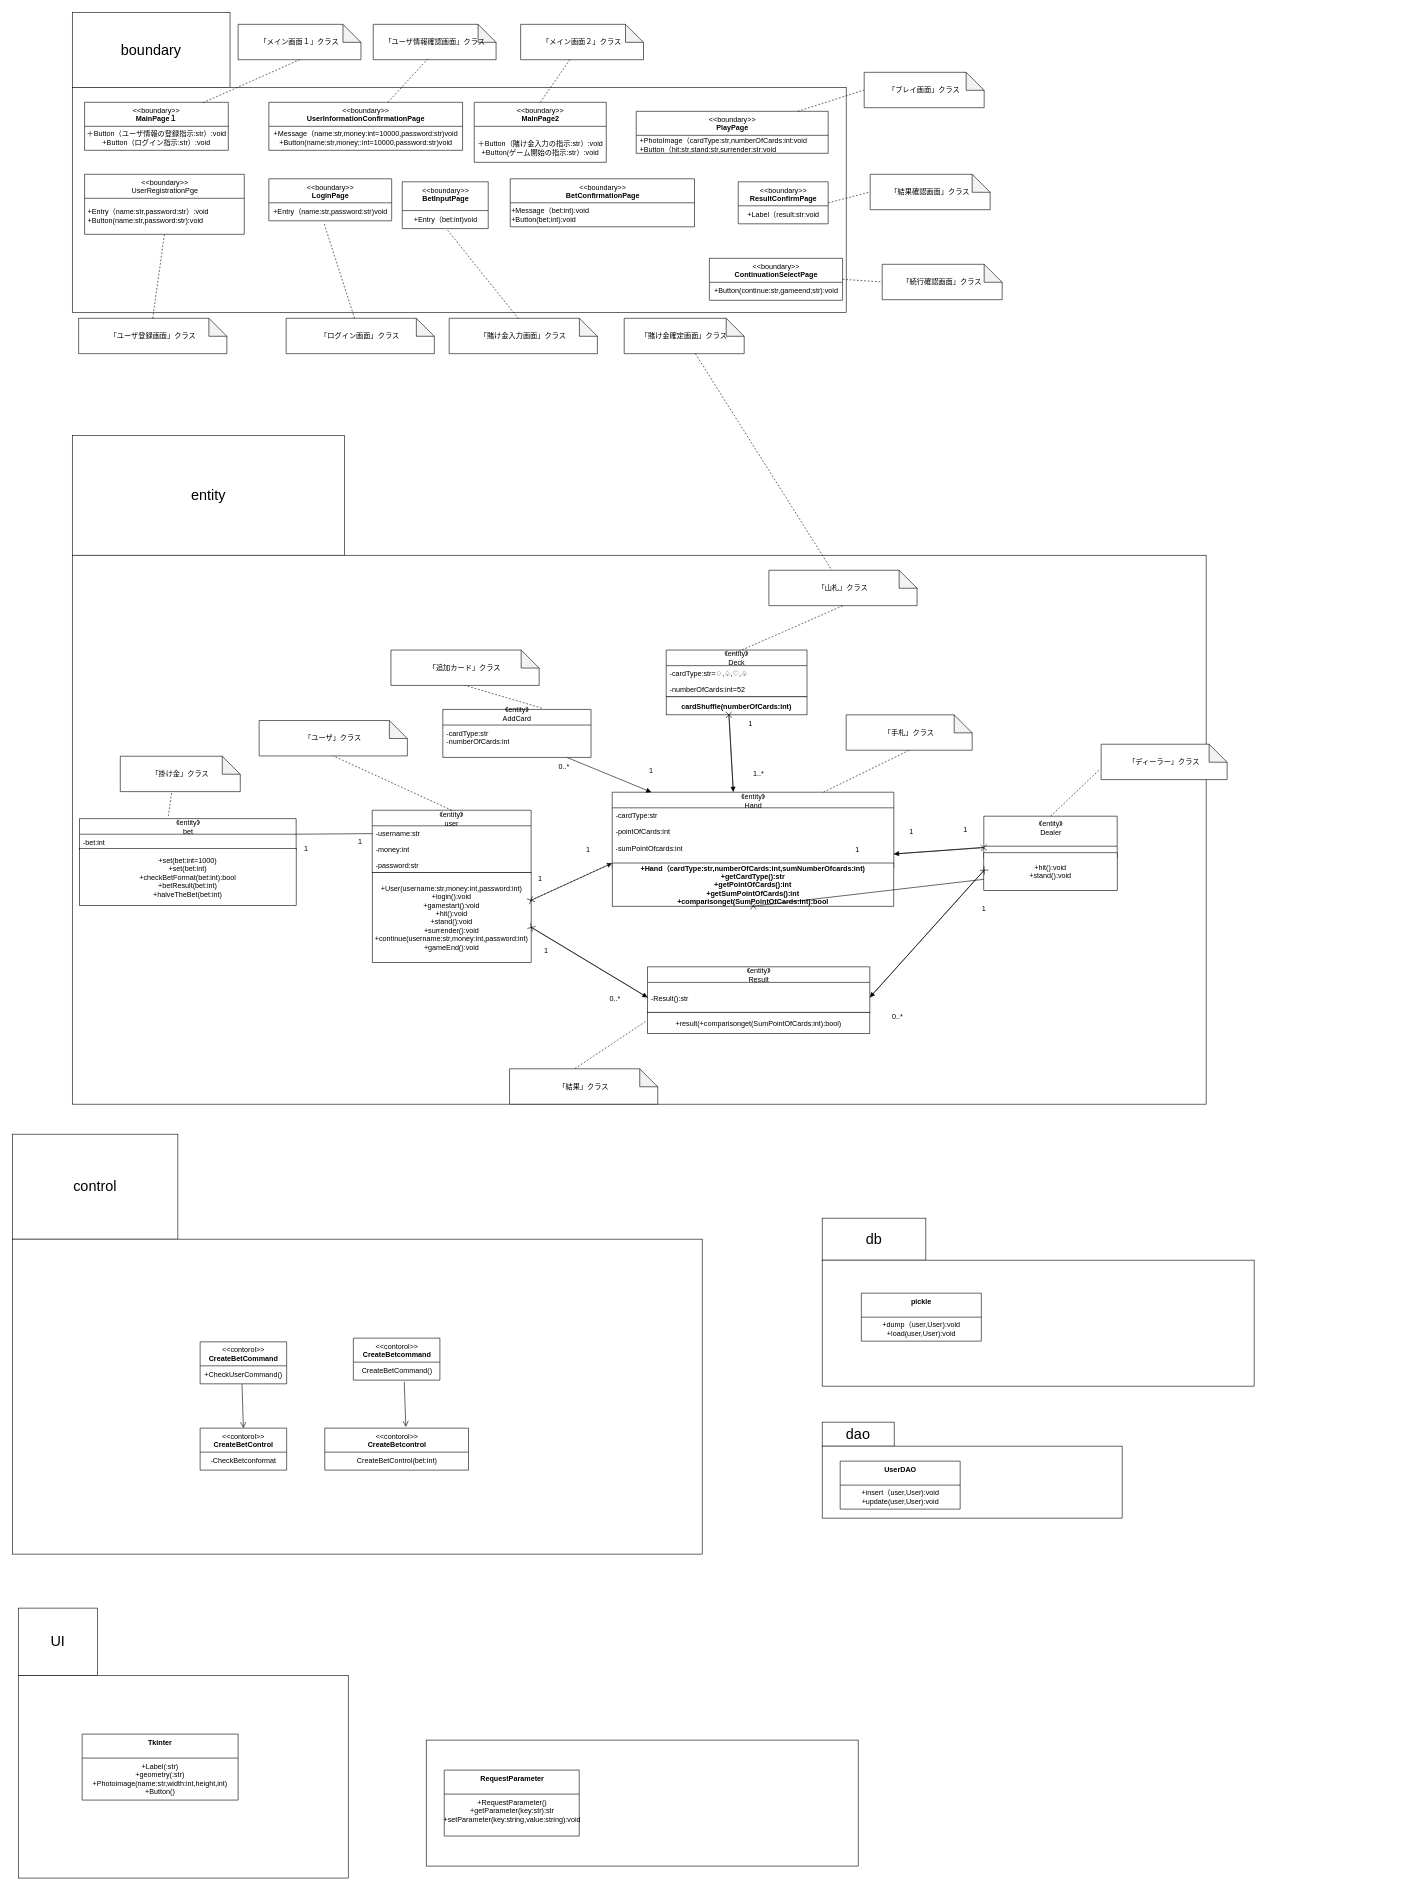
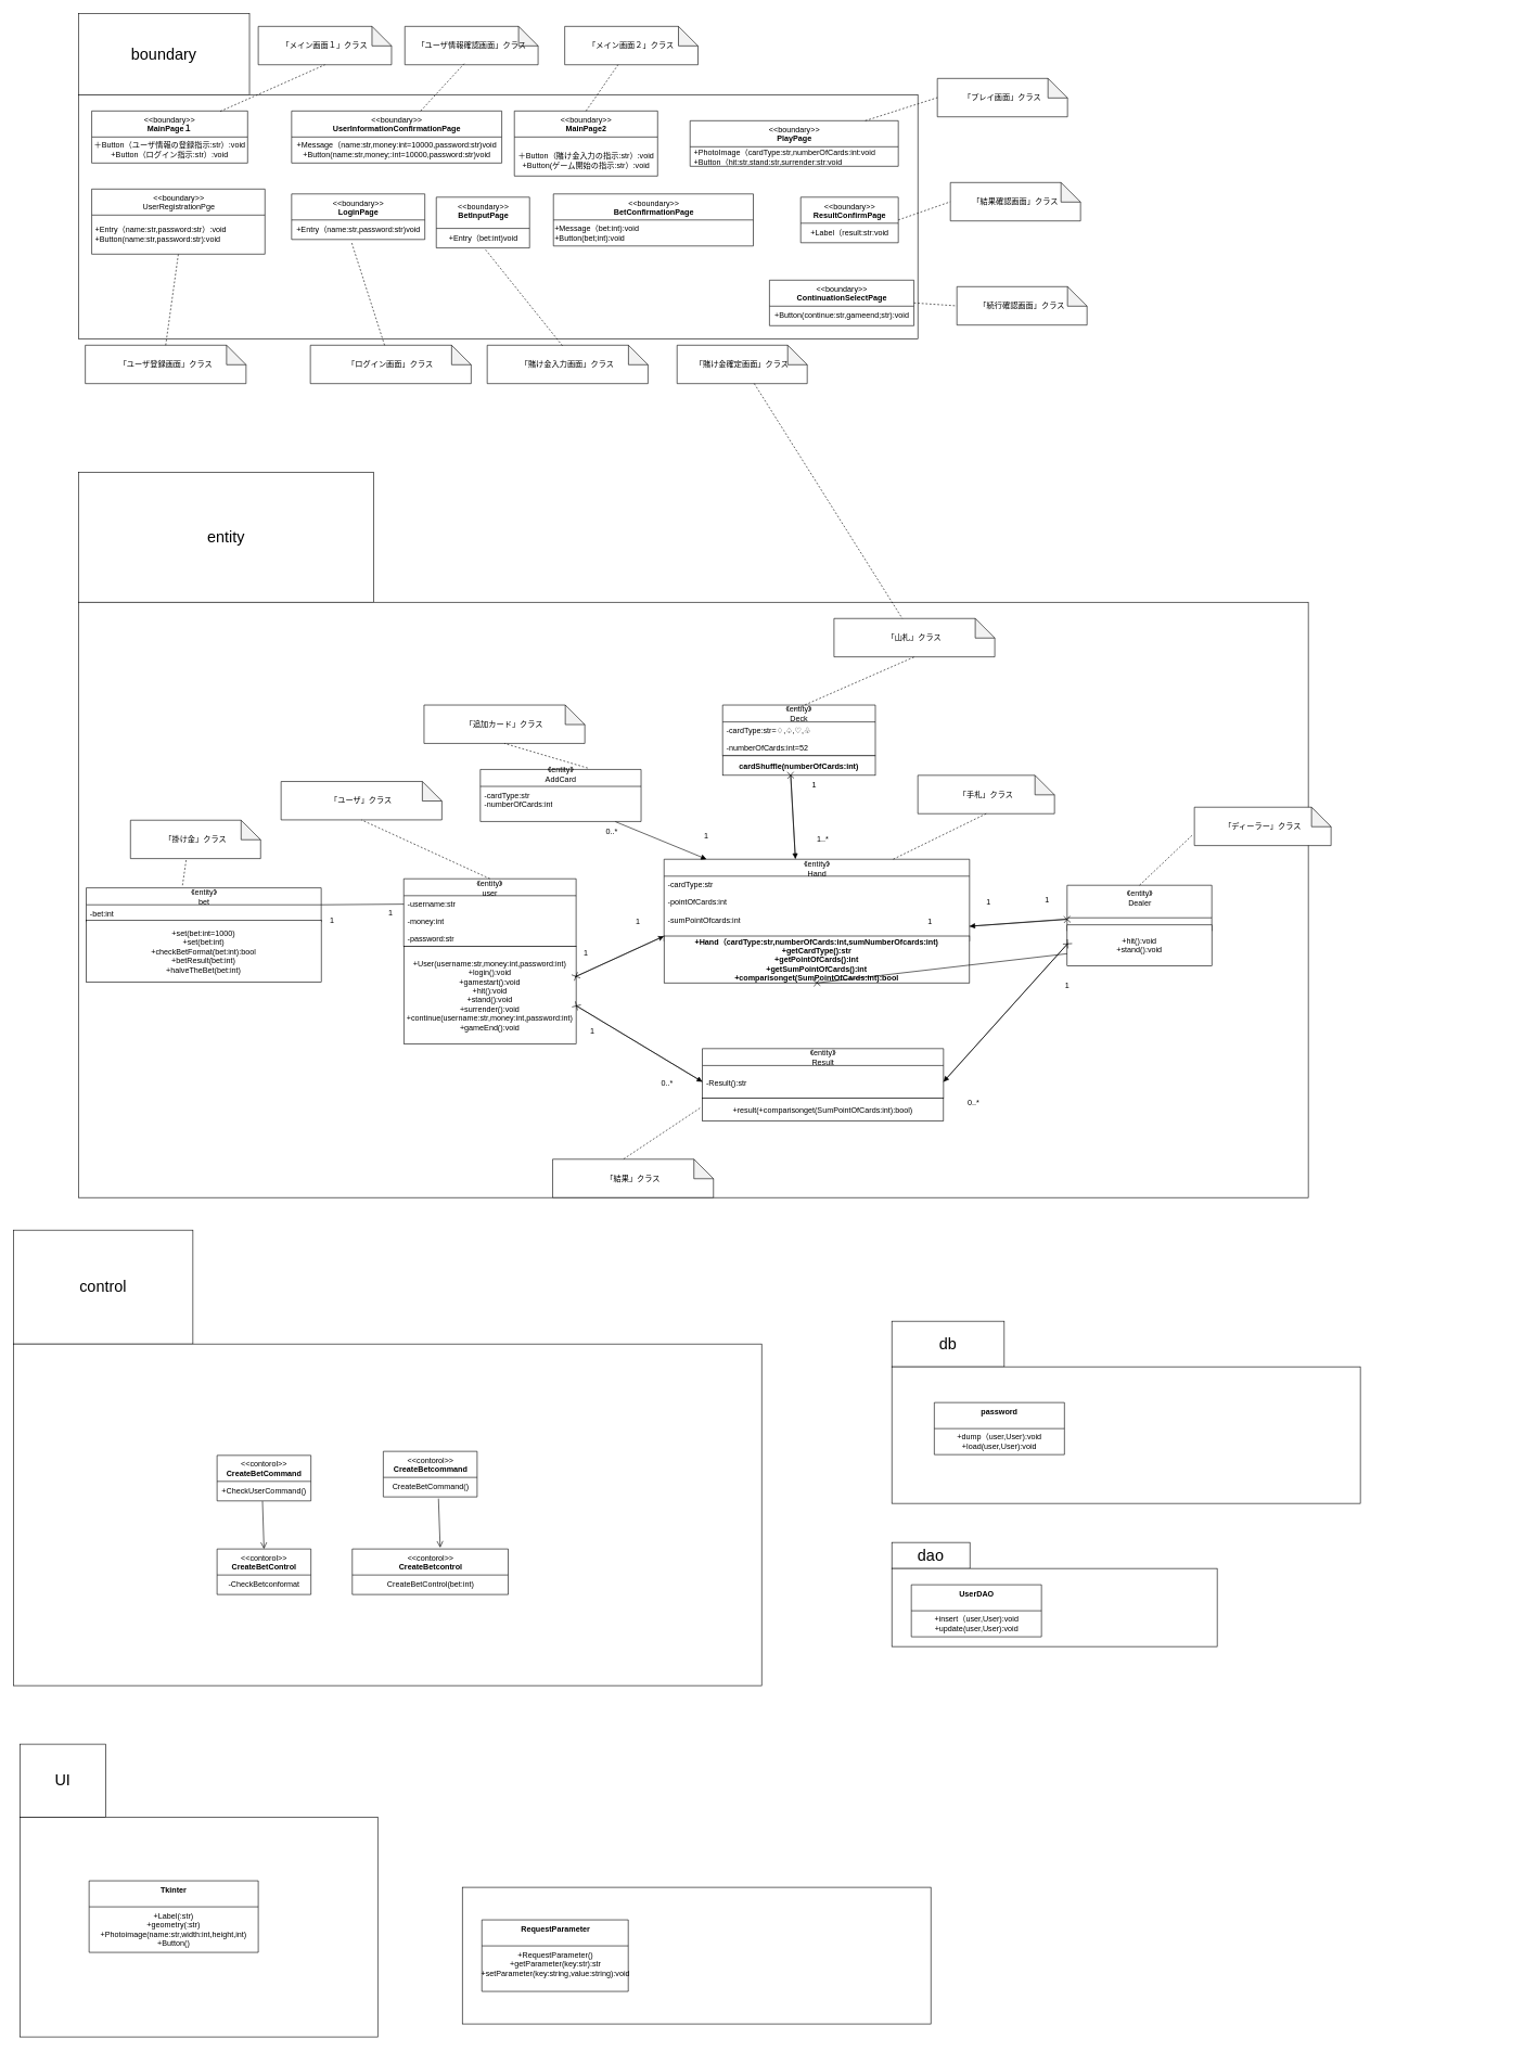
- <mxCell id="132" value="「結果確認画面」クラス" style="shape=note;whiteSpace=wrap;html=1;backgroundOutline=1;darkOpacity=0.05;" parent="1" vertex="1"><mxGeometry x="1450" y="290" width="200" height="59" as="geometry" /></mxCell>
+ <mxCell id="132" value="「結果確認画面」クラス" style="shape=note;whiteSpace=wrap;html=1;backgroundOutline=1;darkOpacity=0.05;" parent="1" vertex="1"><mxGeometry x="1460" y="280" width="200" height="59" as="geometry" /></mxCell>
- <mxCell id="126" value="" style="endArrow=none;startArrow=sysMLx;endFill=0;startFill=0;html=1;verticalAlign=bottom;labelBackgroundColor=none;strokeWidth=1;startSize=8;exitX=0.999;exitY=0.307;exitDx=0;exitDy=0;exitPerimeter=0;entryX=0;entryY=0;entryDx=0;entryDy=0;dashed=1;" parent="1" source="123" target="64" edge="1"><mxGeometry width="160" relative="1" as="geometry"><mxPoint x="1170" y="1350" as="sourcePoint" /><mxPoint x="1330" y="1350" as="targetPoint" /></mxGeometry></mxCell>
+ <mxCell id="126" value="" style="endArrow=none;startArrow=sysMLx;endFill=0;startFill=0;html=1;verticalAlign=bottom;labelBackgroundColor=none;strokeWidth=1;startSize=8;exitX=0.999;exitY=0.307;exitDx=0;exitDy=0;exitPerimeter=0;entryX=0;entryY=0;entryDx=0;entryDy=0;" parent="1" source="123" target="64" edge="1"><mxGeometry width="160" relative="1" as="geometry"><mxPoint x="1170" y="1350" as="sourcePoint" /><mxPoint x="1330" y="1350" as="targetPoint" /></mxGeometry></mxCell>
- <mxCell id="146" value="&lt;b&gt;pickle&lt;br&gt;&lt;/b&gt;" style="swimlane;fontStyle=0;align=center;verticalAlign=top;childLayout=stackLayout;horizontal=1;startSize=40;horizontalStack=0;resizeParent=1;resizeParentMax=0;resizeLast=0;collapsible=0;marginBottom=0;html=1;" parent="143" vertex="1"><mxGeometry x="65.3" y="125" width="200" height="80" as="geometry" /></mxCell>
+ <mxCell id="146" value="&lt;b&gt;password&lt;br&gt;&lt;/b&gt;" style="swimlane;fontStyle=0;align=center;verticalAlign=top;childLayout=stackLayout;horizontal=1;startSize=40;horizontalStack=0;resizeParent=1;resizeParentMax=0;resizeLast=0;collapsible=0;marginBottom=0;html=1;" parent="143" vertex="1"><mxGeometry x="65.3" y="125" width="200" height="80" as="geometry" /></mxCell>
